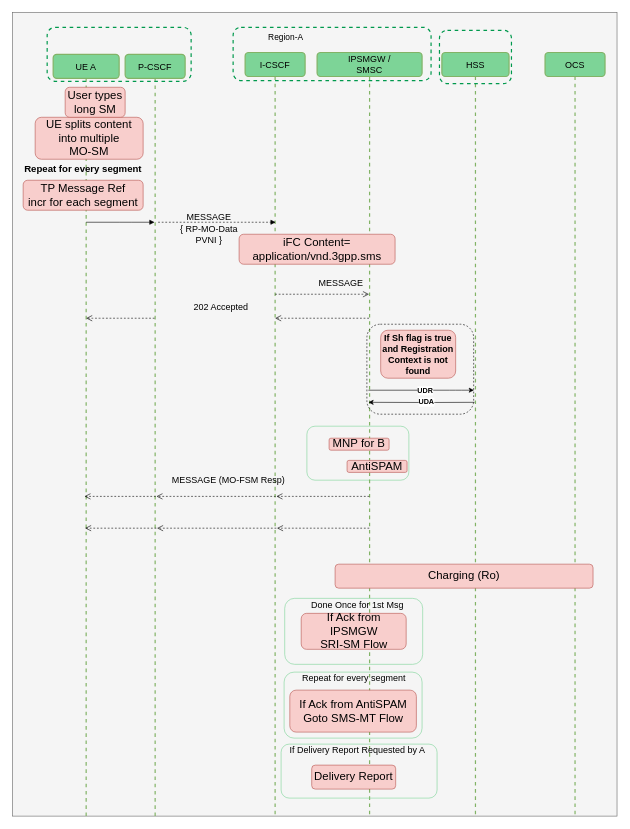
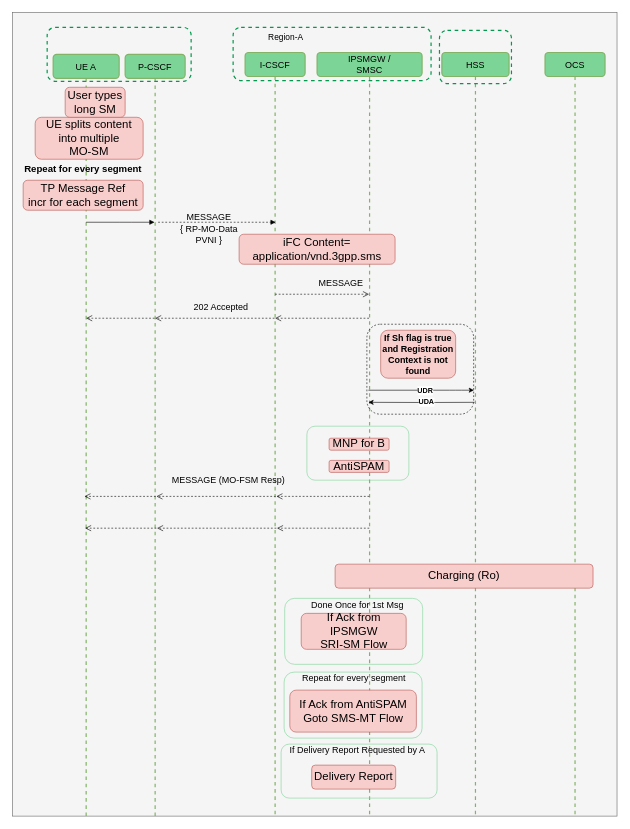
+ <mxCell id="23" value="" style="html=1;verticalAlign=bottom;endArrow=open;dashed=1;endSize=8;fontSize=15;align=left;strokeWidth=1;" parent="1" source="8" target="7" edge="1"><mxGeometry relative="1" as="geometry"><mxPoint x="458" y="218" as="sourcePoint" /><mxPoint x="378" y="218" as="targetPoint" /><Array as="points"><mxPoint x="358" y="530" /><mxPoint x="298" y="530" /></Array></mxGeometry></mxCell>
- <mxCell id="16" value="&lt;div&gt;AntiSPAM&lt;/div&gt;" style="rounded=1;whiteSpace=wrap;html=1;glass=0;comic=0;strokeColor=#b85450;strokeWidth=1;fillColor=#f8cecc;fontSize=19;fontColor=#000000;align=center;" parent="9" vertex="1"><mxGeometry x="50" y="680" width="100" height="20" as="geometry" /></mxCell>
+ <mxCell id="16" value="&lt;div&gt;AntiSPAM&lt;/div&gt;" style="rounded=1;whiteSpace=wrap;html=1;glass=0;comic=0;strokeColor=#b85450;strokeWidth=1;fillColor=#f8cecc;fontSize=19;fontColor=#000000;align=center;" parent="9" vertex="1"><mxGeometry x="20" y="680" width="100" height="20" as="geometry" /></mxCell>
